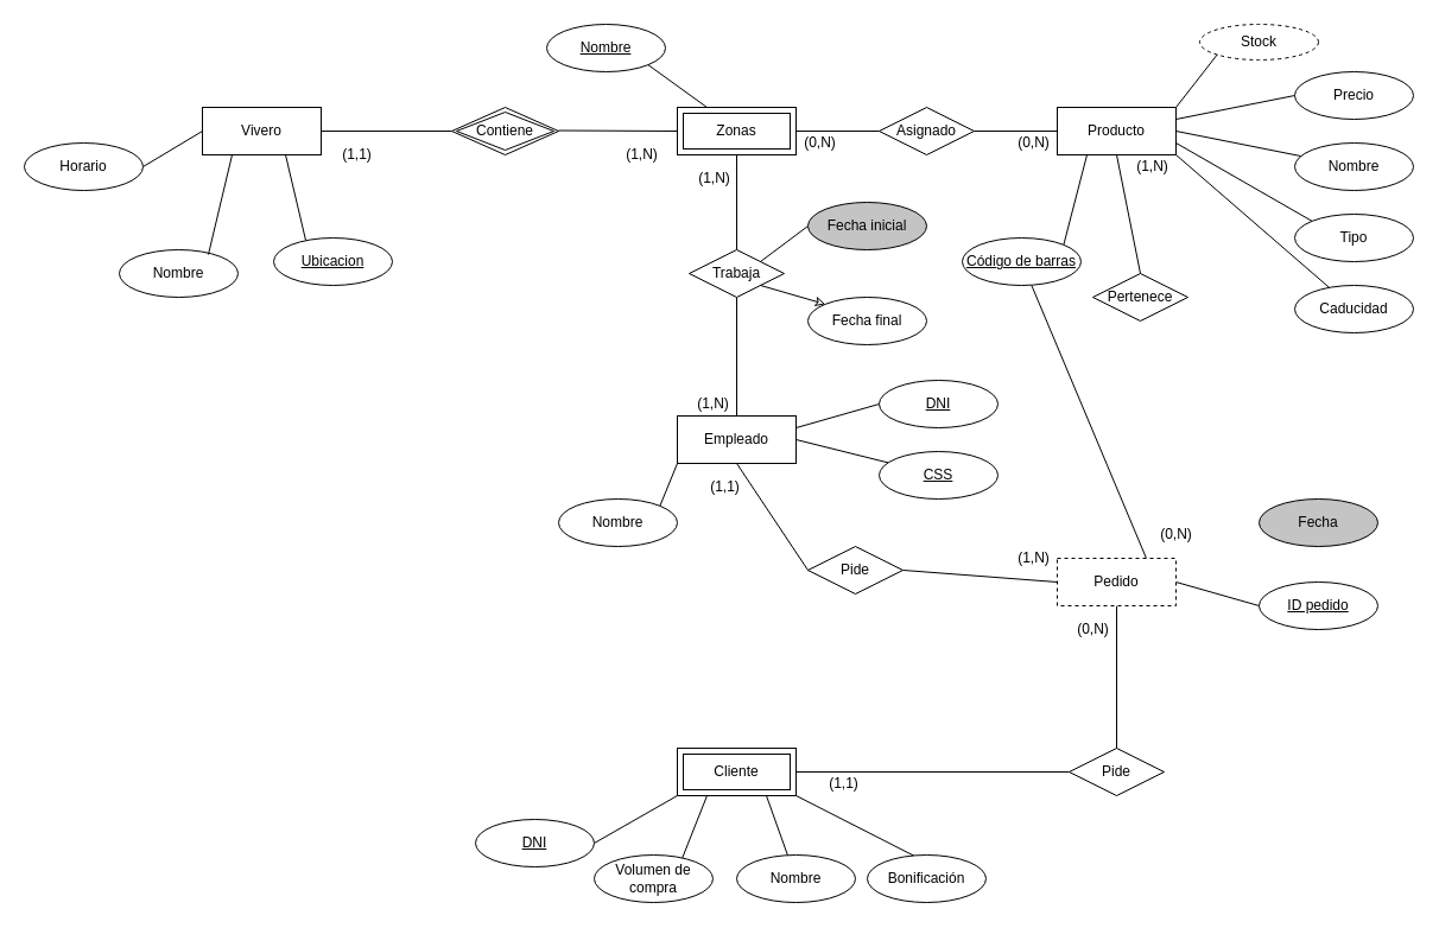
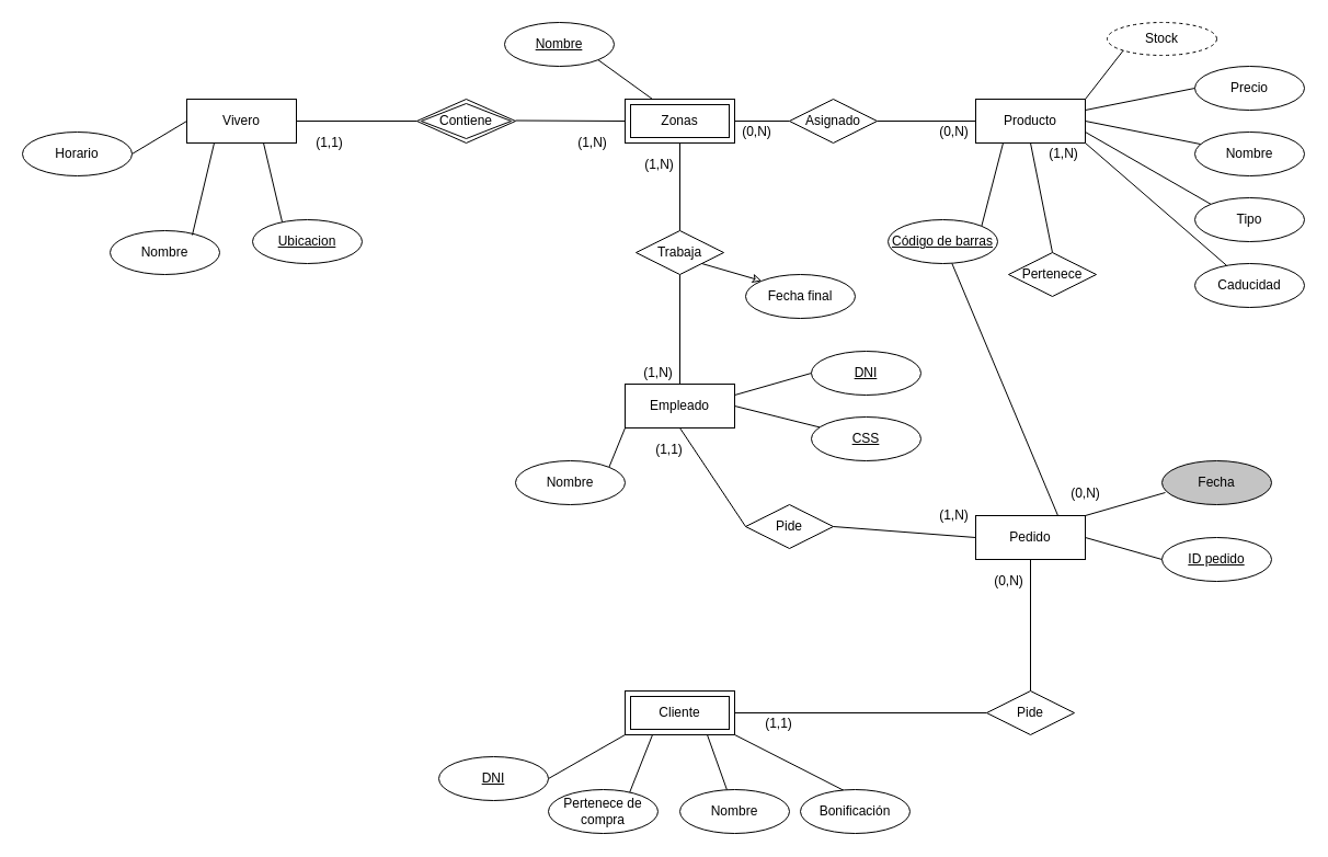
- <mxCell id="49" value="Asignado" style="shape=rhombus;perimeter=rhombusPerimeter;whiteSpace=wrap;html=1;align=center;" vertex="1" parent="1"><mxGeometry x="740" y="90" width="80" height="40" as="geometry" /></mxCell>
+ <mxCell id="49" value="Asignado" style="shape=rhombus;perimeter=rhombusPerimeter;whiteSpace=wrap;html=1;align=center;" vertex="1" parent="1"><mxGeometry x="720" y="90" width="80" height="40" as="geometry" /></mxCell>
- <mxCell id="65" value="Fecha inicial" style="ellipse;whiteSpace=wrap;html=1;align=center;fillColor=#C4C4C4;" vertex="1" parent="1"><mxGeometry x="680" y="170" width="100" height="40" as="geometry" /></mxCell>
- <mxCell id="38" style="edgeStyle=none;rounded=0;orthogonalLoop=1;jettySize=auto;html=1;exitX=1;exitY=0;exitDx=0;exitDy=0;entryX=0;entryY=0.5;entryDx=0;entryDy=0;endArrow=none;endFill=0;" edge="1" parent="1" source="40" target="65"><mxGeometry relative="1" as="geometry" /></mxCell>
+ <mxCell id="28" style="edgeStyle=none;rounded=0;orthogonalLoop=1;jettySize=auto;html=1;exitX=1;exitY=0;exitDx=0;exitDy=0;entryX=0.03;entryY=0.725;entryDx=0;entryDy=0;entryPerimeter=0;endArrow=none;endFill=0;" edge="1" parent="1" source="30" target="57"><mxGeometry relative="1" as="geometry" /></mxCell>
- <mxCell id="30" value="Pedido" style="whiteSpace=wrap;html=1;align=center;dashed=1;" vertex="1" parent="1"><mxGeometry x="890" y="470" width="100" height="40" as="geometry" /></mxCell>
+ <mxCell id="30" value="Pedido" style="whiteSpace=wrap;html=1;align=center;" vertex="1" parent="1"><mxGeometry x="890" y="470" width="100" height="40" as="geometry" /></mxCell>
- <mxCell id="52" value="Volumen de compra" style="ellipse;whiteSpace=wrap;html=1;align=center;" vertex="1" parent="1"><mxGeometry x="500" y="720" width="100" height="40" as="geometry" /></mxCell>
+ <mxCell id="52" value="Pertenece de compra" style="ellipse;whiteSpace=wrap;html=1;align=center;" vertex="1" parent="1"><mxGeometry x="500" y="720" width="100" height="40" as="geometry" /></mxCell>
